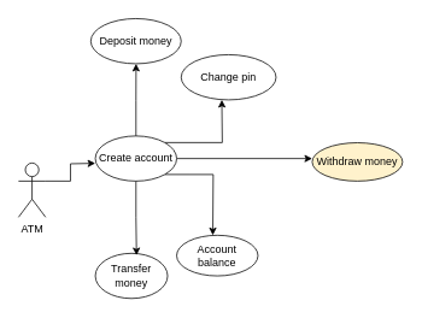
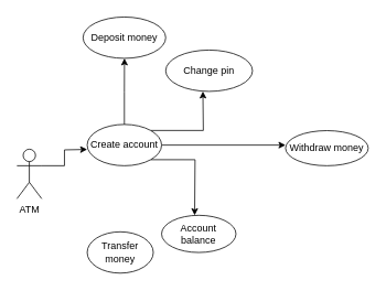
- <mxCell id="11" value="Withdraw money" style="ellipse;whiteSpace=wrap;html=1;fillColor=#fff2cc;" parent="1" vertex="1"><mxGeometry x="345" y="157.5" width="100" height="42.5" as="geometry" /></mxCell>
+ <mxCell id="11" value="Withdraw money" style="ellipse;whiteSpace=wrap;html=1;" parent="1" vertex="1"><mxGeometry x="345" y="157.5" width="100" height="42.5" as="geometry" /></mxCell>
- <mxCell id="13" style="edgeStyle=orthogonalEdgeStyle;rounded=0;orthogonalLoop=1;jettySize=auto;html=1;entryX=0.57;entryY=0.043;entryDx=0;entryDy=0;entryPerimeter=0;" parent="1" source="8" target="12" edge="1"><mxGeometry relative="1" as="geometry" /></mxCell>
